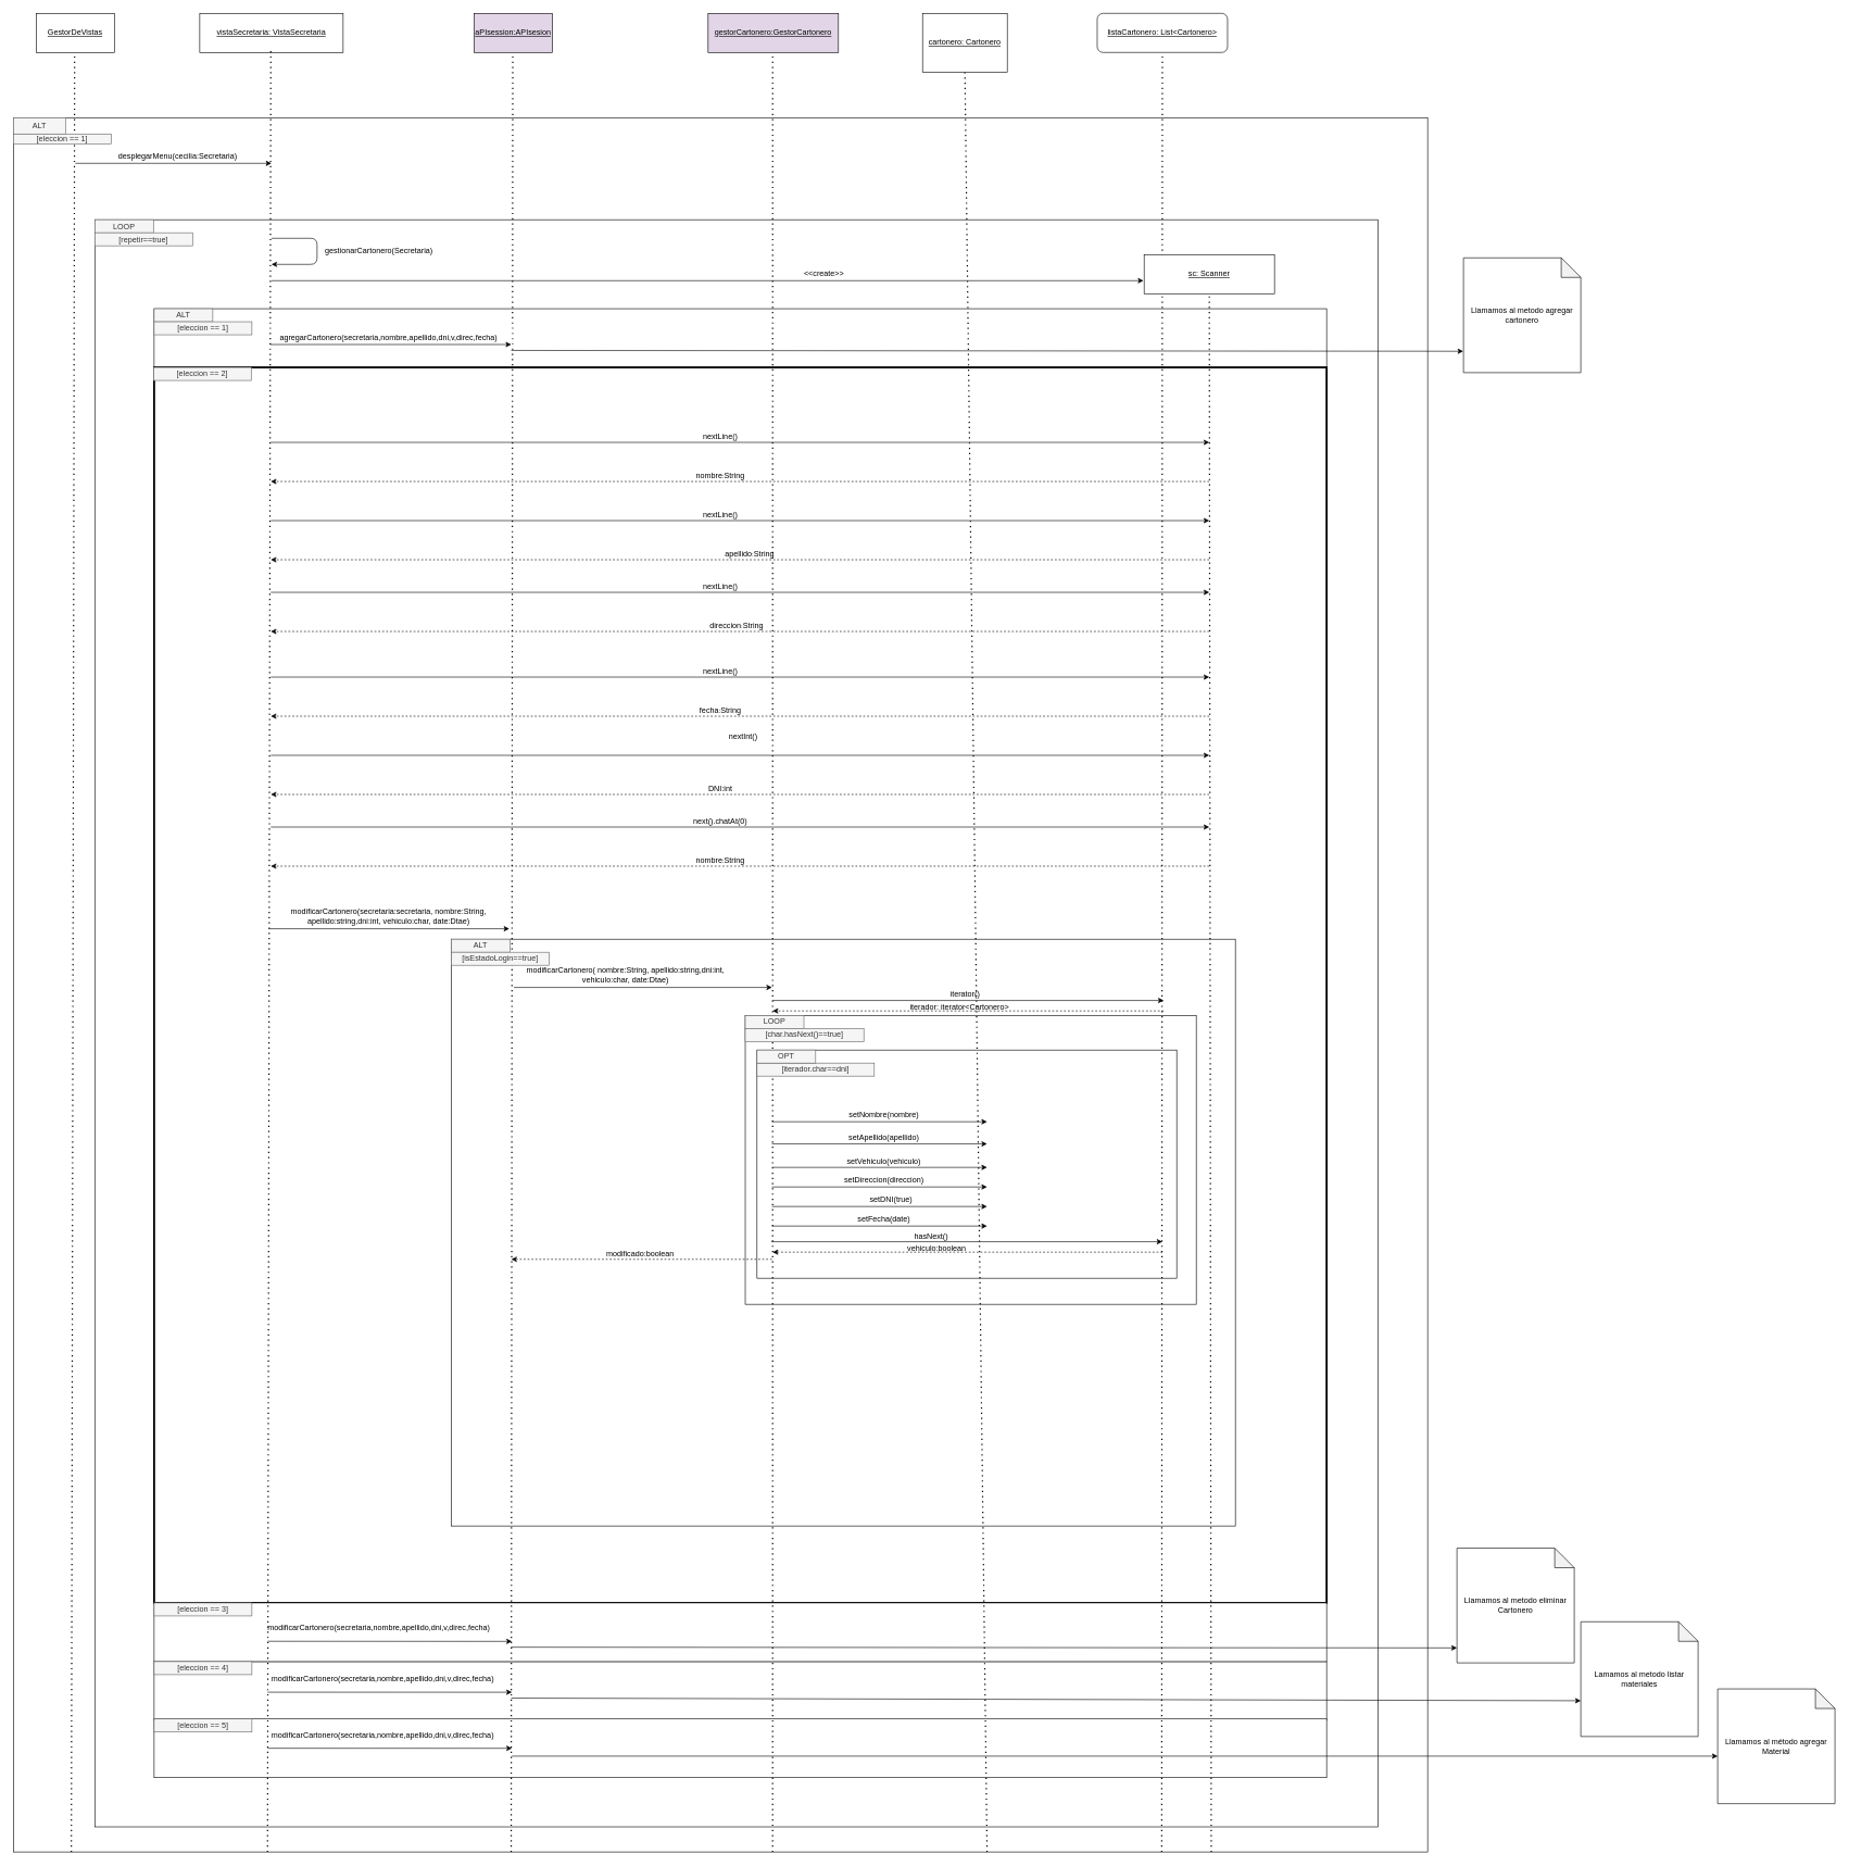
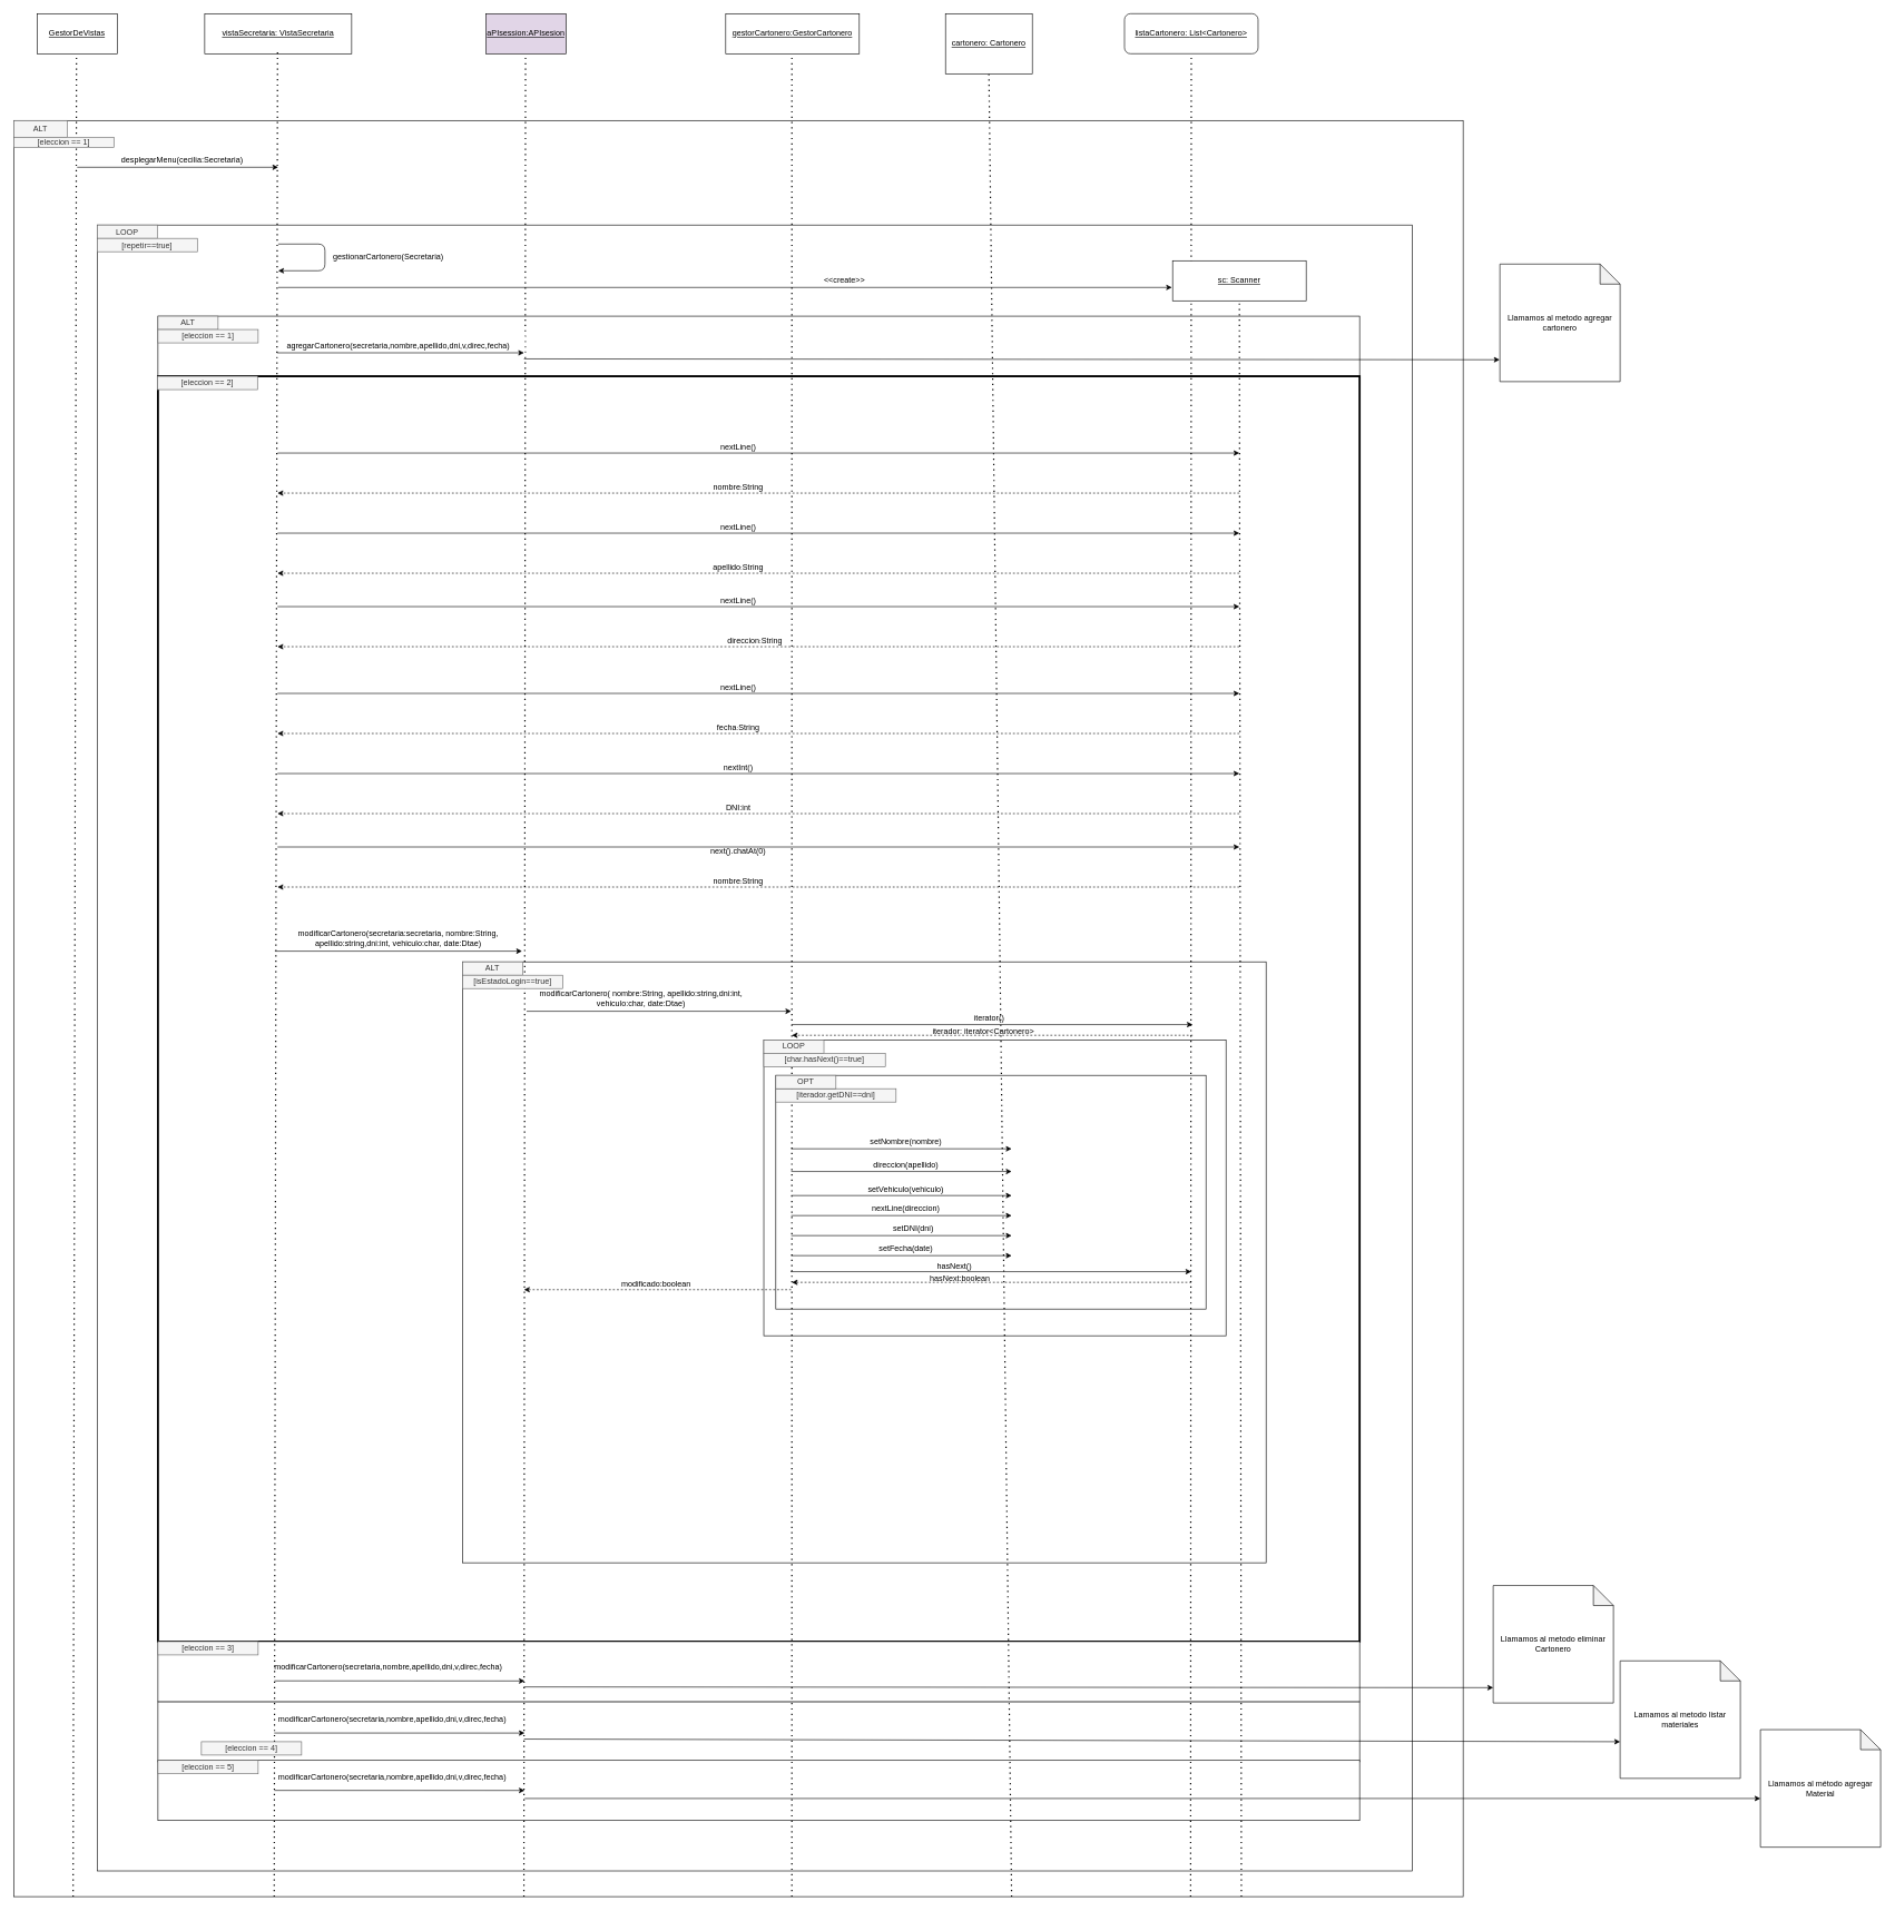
- <mxCell id="20" value="&lt;u&gt;gestorCartonero:GestorCartonero&lt;/u&gt;" style="rounded=0;whiteSpace=wrap;html=1;fillColor=#e1d5e7;" parent="1" vertex="1"><mxGeometry x="1086" y="20" width="200" height="60" as="geometry" /></mxCell>
+ <mxCell id="20" value="&lt;u&gt;gestorCartonero:GestorCartonero&lt;/u&gt;" style="rounded=0;whiteSpace=wrap;html=1;" parent="1" vertex="1"><mxGeometry x="1086" y="20" width="200" height="60" as="geometry" /></mxCell>
- <mxCell id="57" value="apellido&lt;span style=&quot;font-size: 10px&quot;&gt;:&lt;/span&gt;String" style="text;html=1;strokeColor=none;fillColor=none;align=center;verticalAlign=middle;whiteSpace=wrap;rounded=0;" parent="1" vertex="1"><mxGeometry x="1040" y="840" width="220" height="20" as="geometry" /></mxCell>
+ <mxCell id="57" value="apellido&lt;span style=&quot;font-size: 10px&quot;&gt;:&lt;/span&gt;String" style="text;html=1;strokeColor=none;fillColor=none;align=center;verticalAlign=middle;whiteSpace=wrap;rounded=0;" parent="1" vertex="1"><mxGeometry x="995" y="840" width="220" height="20" as="geometry" /></mxCell>
- <mxCell id="66" value="nextInt()" style="text;html=1;strokeColor=none;fillColor=none;align=center;verticalAlign=middle;whiteSpace=wrap;rounded=0;" parent="1" vertex="1"><mxGeometry x="1030" y="1120" width="220" height="20" as="geometry" /></mxCell>
+ <mxCell id="66" value="nextInt()" style="text;html=1;strokeColor=none;fillColor=none;align=center;verticalAlign=middle;whiteSpace=wrap;rounded=0;" parent="1" vertex="1"><mxGeometry x="995" y="1140" width="220" height="20" as="geometry" /></mxCell>
- <mxCell id="70" value="next().chatAt(0)" style="text;html=1;strokeColor=none;fillColor=none;align=center;verticalAlign=middle;whiteSpace=wrap;rounded=0;" parent="1" vertex="1"><mxGeometry x="995" y="1250" width="220" height="20" as="geometry" /></mxCell>
+ <mxCell id="70" value="next().chatAt(0)" style="text;html=1;strokeColor=none;fillColor=none;align=center;verticalAlign=middle;whiteSpace=wrap;rounded=0;" parent="1" vertex="1"><mxGeometry x="995" y="1265" width="220" height="20" as="geometry" /></mxCell>
- <mxCell id="40" value="[iterador.char==dni]" style="text;html=1;strokeColor=#666666;fillColor=#f5f5f5;align=center;verticalAlign=middle;whiteSpace=wrap;rounded=0;fontColor=#333333;" parent="1" vertex="1"><mxGeometry x="1161" y="1630" width="180" height="20" as="geometry" /></mxCell>
+ <mxCell id="40" value="[iterador.getDNI==dni]" style="text;html=1;strokeColor=#666666;fillColor=#f5f5f5;align=center;verticalAlign=middle;whiteSpace=wrap;rounded=0;fontColor=#333333;" parent="1" vertex="1"><mxGeometry x="1161" y="1630" width="180" height="20" as="geometry" /></mxCell>
- <mxCell id="99" value="setApellido(apellido)" style="text;html=1;strokeColor=none;fillColor=none;align=center;verticalAlign=middle;whiteSpace=wrap;rounded=0;" vertex="1" parent="1"><mxGeometry x="1271" y="1734" width="170" height="20" as="geometry" /></mxCell>
+ <mxCell id="99" value="direccion(apellido)" style="text;html=1;strokeColor=none;fillColor=none;align=center;verticalAlign=middle;whiteSpace=wrap;rounded=0;" vertex="1" parent="1"><mxGeometry x="1271" y="1734" width="170" height="20" as="geometry" /></mxCell>
- <mxCell id="94" value="setDireccion(direccion)" style="text;html=1;strokeColor=none;fillColor=none;align=center;verticalAlign=middle;whiteSpace=wrap;rounded=0;" vertex="1" parent="1"><mxGeometry x="1271" y="1800" width="170" height="20" as="geometry" /></mxCell>
+ <mxCell id="94" value="nextLine(direccion)" style="text;html=1;strokeColor=none;fillColor=none;align=center;verticalAlign=middle;whiteSpace=wrap;rounded=0;" vertex="1" parent="1"><mxGeometry x="1271" y="1800" width="170" height="20" as="geometry" /></mxCell>
- <mxCell id="95" value="setDNI(true)" style="text;html=1;strokeColor=none;fillColor=none;align=center;verticalAlign=middle;whiteSpace=wrap;rounded=0;" vertex="1" parent="1"><mxGeometry x="1282" y="1830" width="170" height="20" as="geometry" /></mxCell>
+ <mxCell id="95" value="setDNI(dni)" style="text;html=1;strokeColor=none;fillColor=none;align=center;verticalAlign=middle;whiteSpace=wrap;rounded=0;" vertex="1" parent="1"><mxGeometry x="1282" y="1830" width="170" height="20" as="geometry" /></mxCell>
- <mxCell id="113" value="vehiculo:boolean" style="text;html=1;strokeColor=none;fillColor=none;align=center;verticalAlign=middle;whiteSpace=wrap;rounded=0;" vertex="1" parent="1"><mxGeometry x="1328" y="1904" width="218" height="20" as="geometry" /></mxCell>
+ <mxCell id="113" value="hasNext:boolean" style="text;html=1;strokeColor=none;fillColor=none;align=center;verticalAlign=middle;whiteSpace=wrap;rounded=0;" vertex="1" parent="1"><mxGeometry x="1328" y="1904" width="218" height="20" as="geometry" /></mxCell>
- <mxCell id="72" value="[eleccion == 4]" style="text;html=1;strokeColor=#666666;fillColor=#f5f5f5;align=center;verticalAlign=middle;whiteSpace=wrap;rounded=0;fontColor=#333333;" parent="1" vertex="1"><mxGeometry x="236" y="2548" width="150" height="20" as="geometry" /></mxCell>
+ <mxCell id="72" value="[eleccion == 4]" style="text;html=1;strokeColor=#666666;fillColor=#f5f5f5;align=center;verticalAlign=middle;whiteSpace=wrap;rounded=0;fontColor=#333333;" parent="1" vertex="1"><mxGeometry x="301" y="2608" width="150" height="20" as="geometry" /></mxCell>
